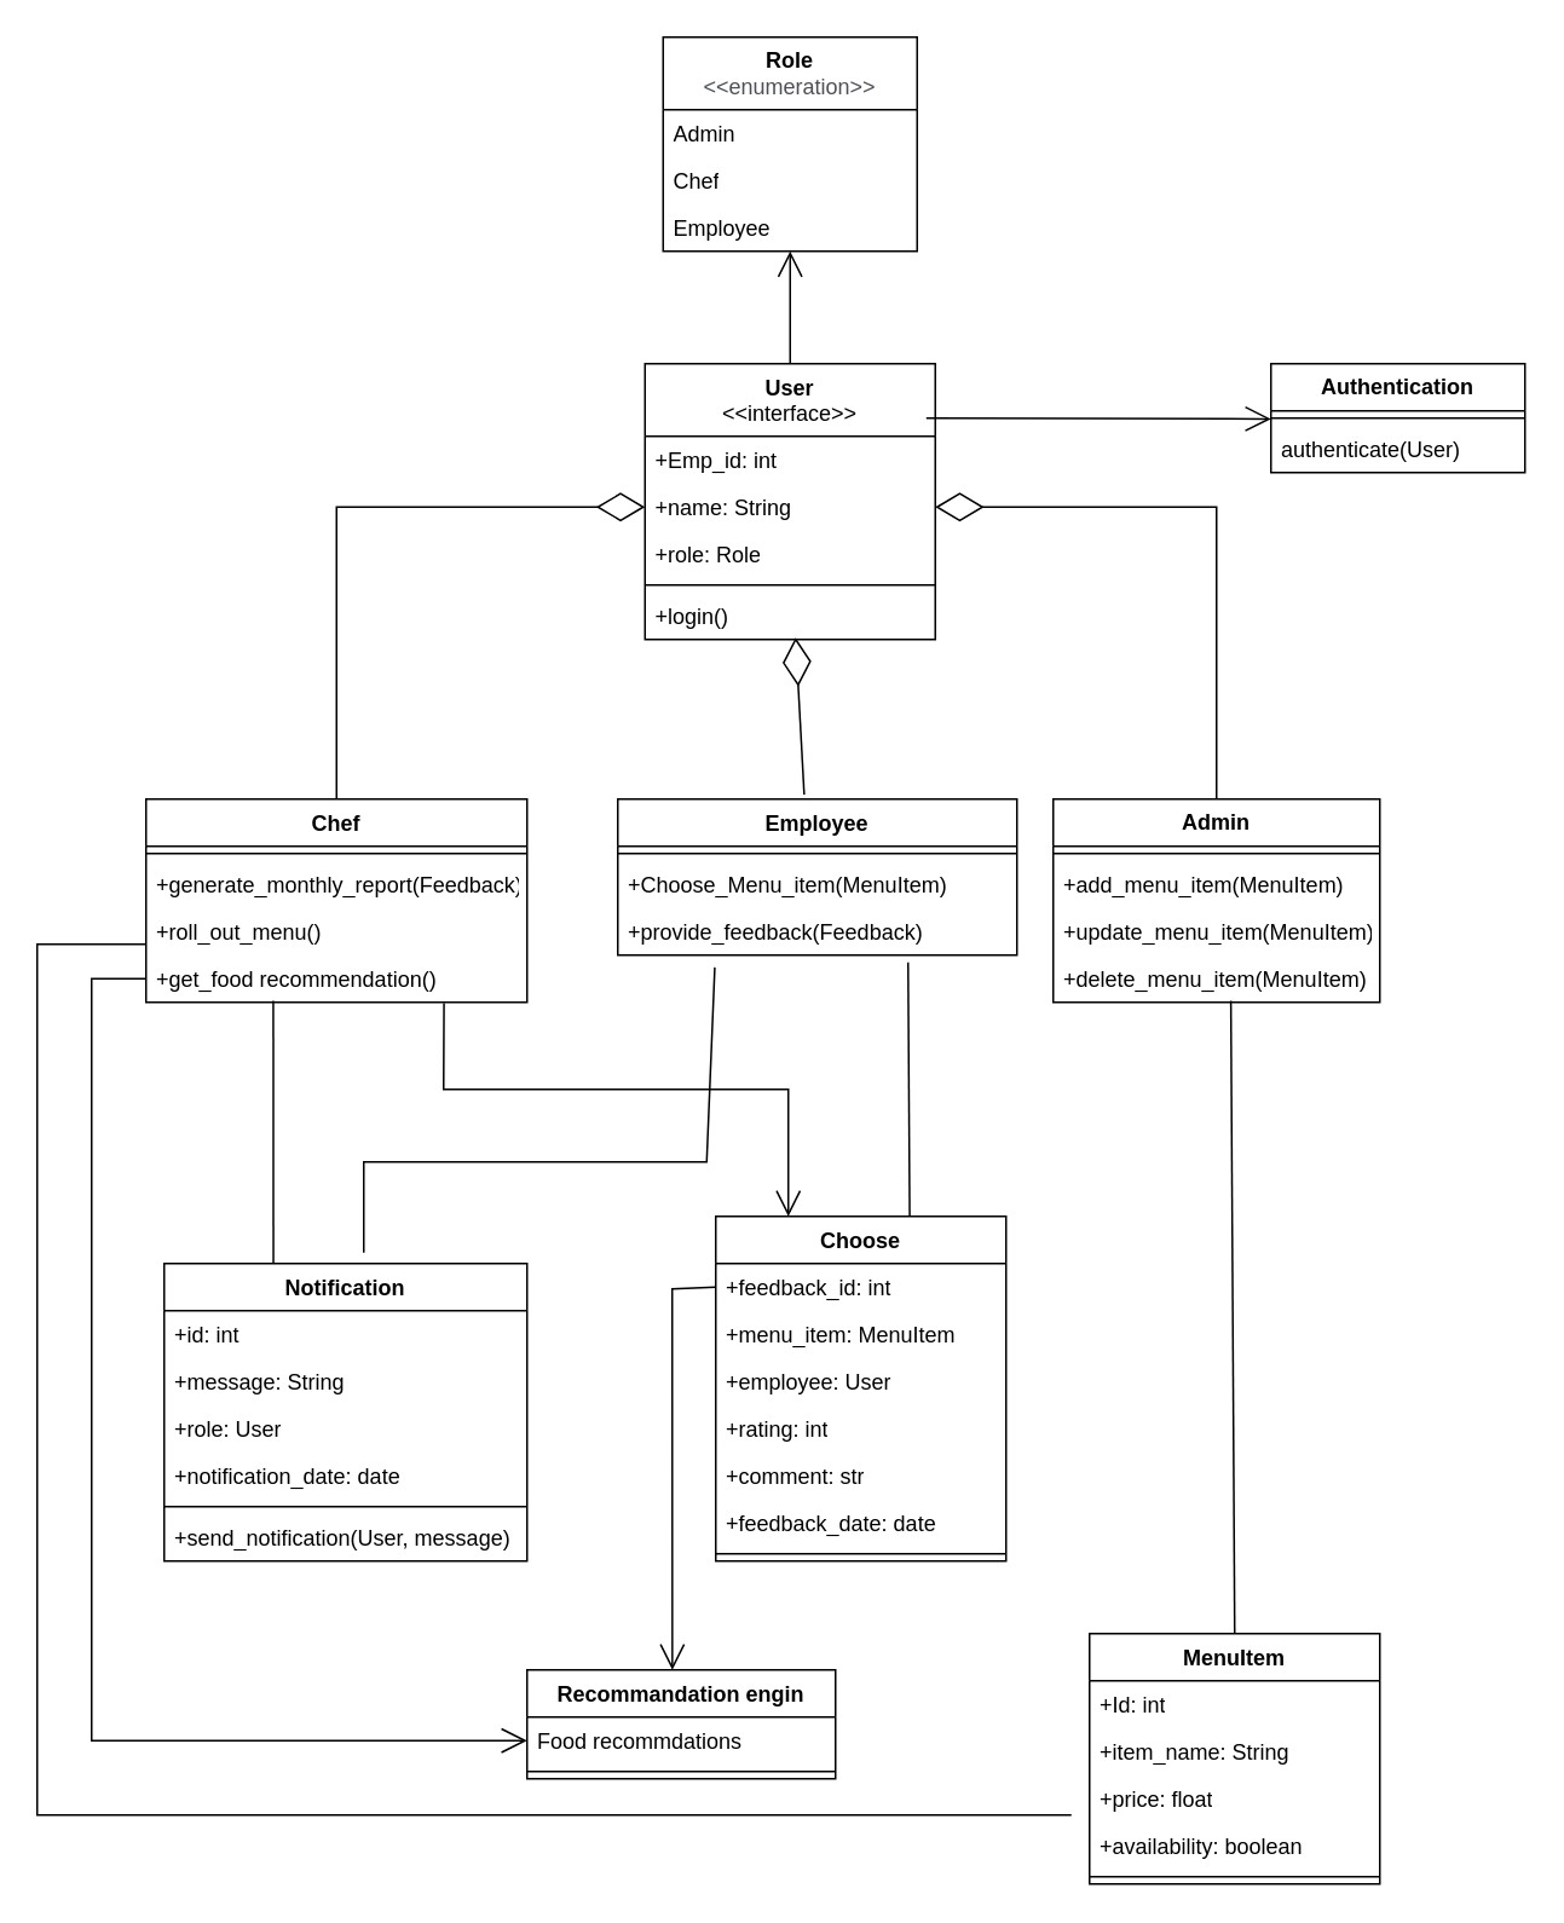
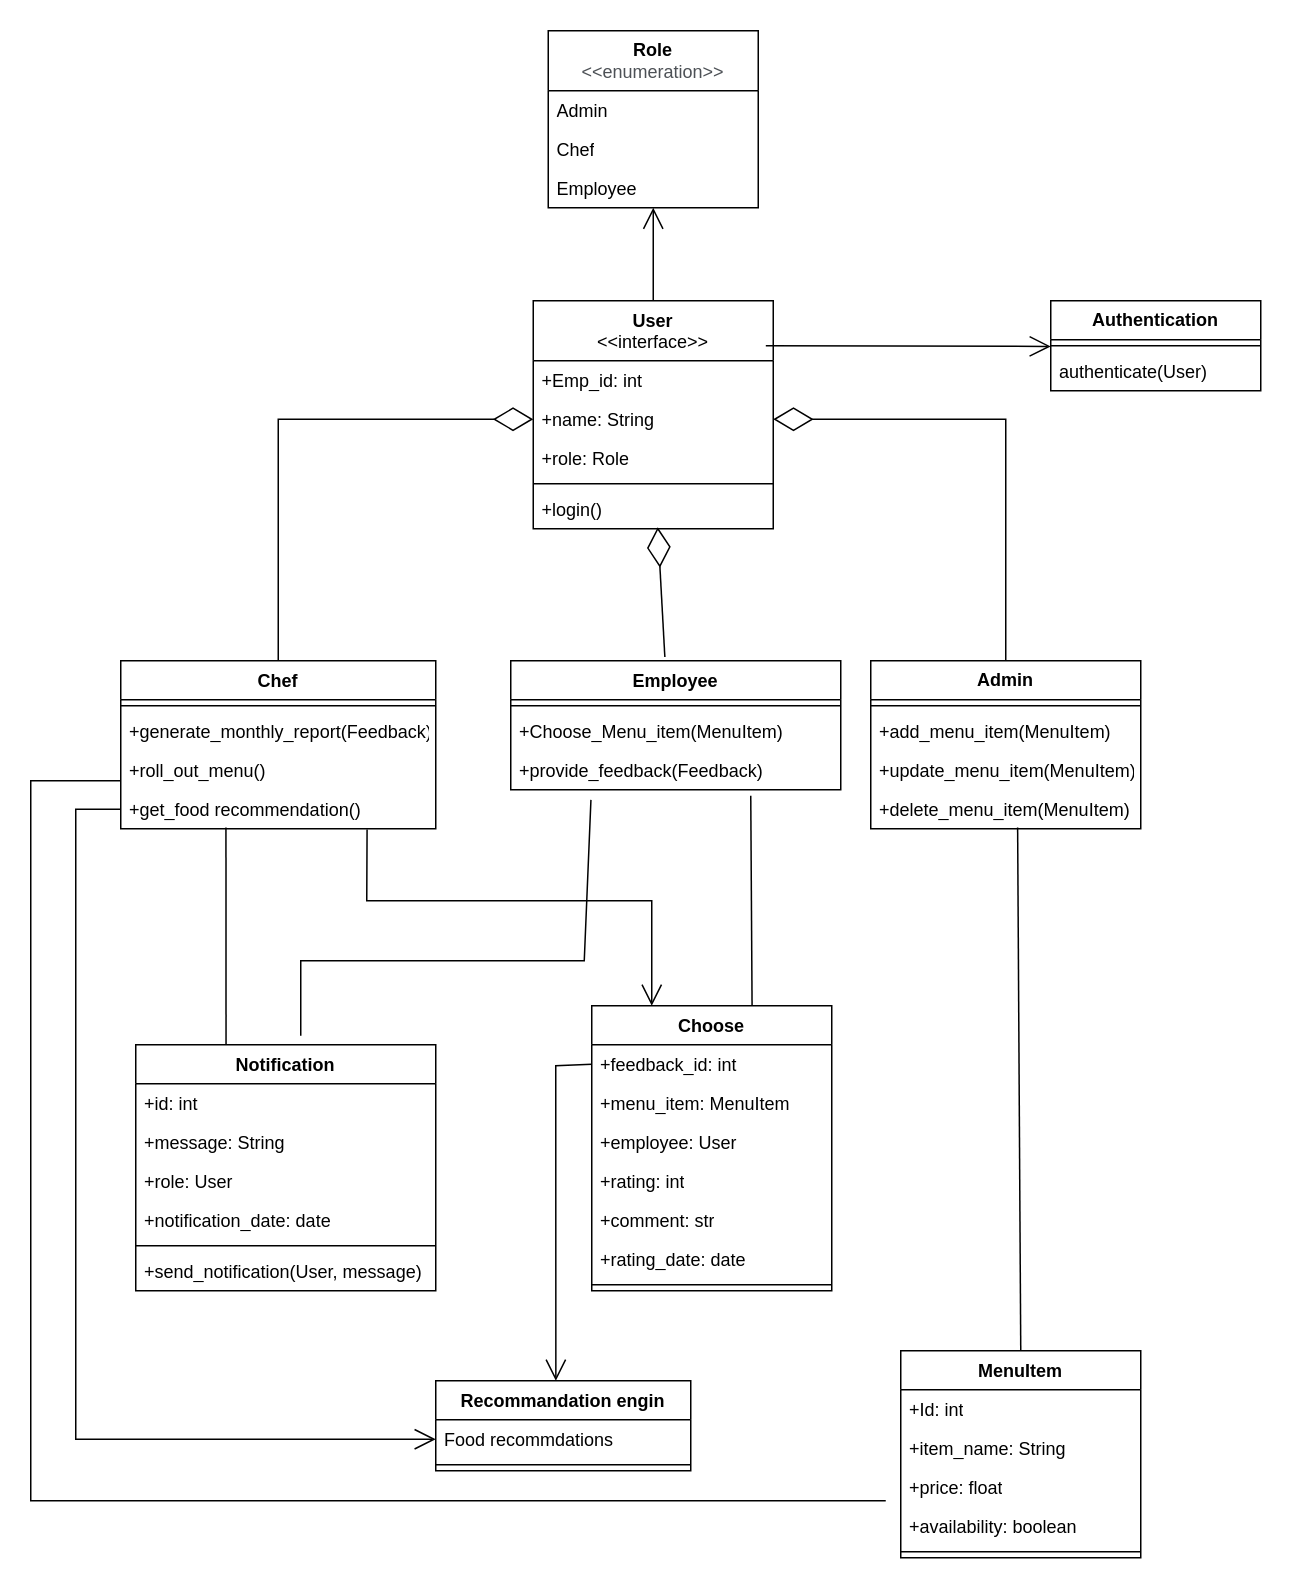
- <mxCell id="32" value="+feedback_date: date" style="text;strokeColor=none;fillColor=none;align=left;verticalAlign=top;spacingLeft=4;spacingRight=4;overflow=hidden;rotatable=0;points=[[0,0.5],[1,0.5]];portConstraint=eastwest;whiteSpace=wrap;html=1;" parent="26" vertex="1"><mxGeometry y="156" width="160" height="26" as="geometry" /></mxCell>
+ <mxCell id="32" value="+rating_date: date" style="text;strokeColor=none;fillColor=none;align=left;verticalAlign=top;spacingLeft=4;spacingRight=4;overflow=hidden;rotatable=0;points=[[0,0.5],[1,0.5]];portConstraint=eastwest;whiteSpace=wrap;html=1;" parent="26" vertex="1"><mxGeometry y="156" width="160" height="26" as="geometry" /></mxCell>
